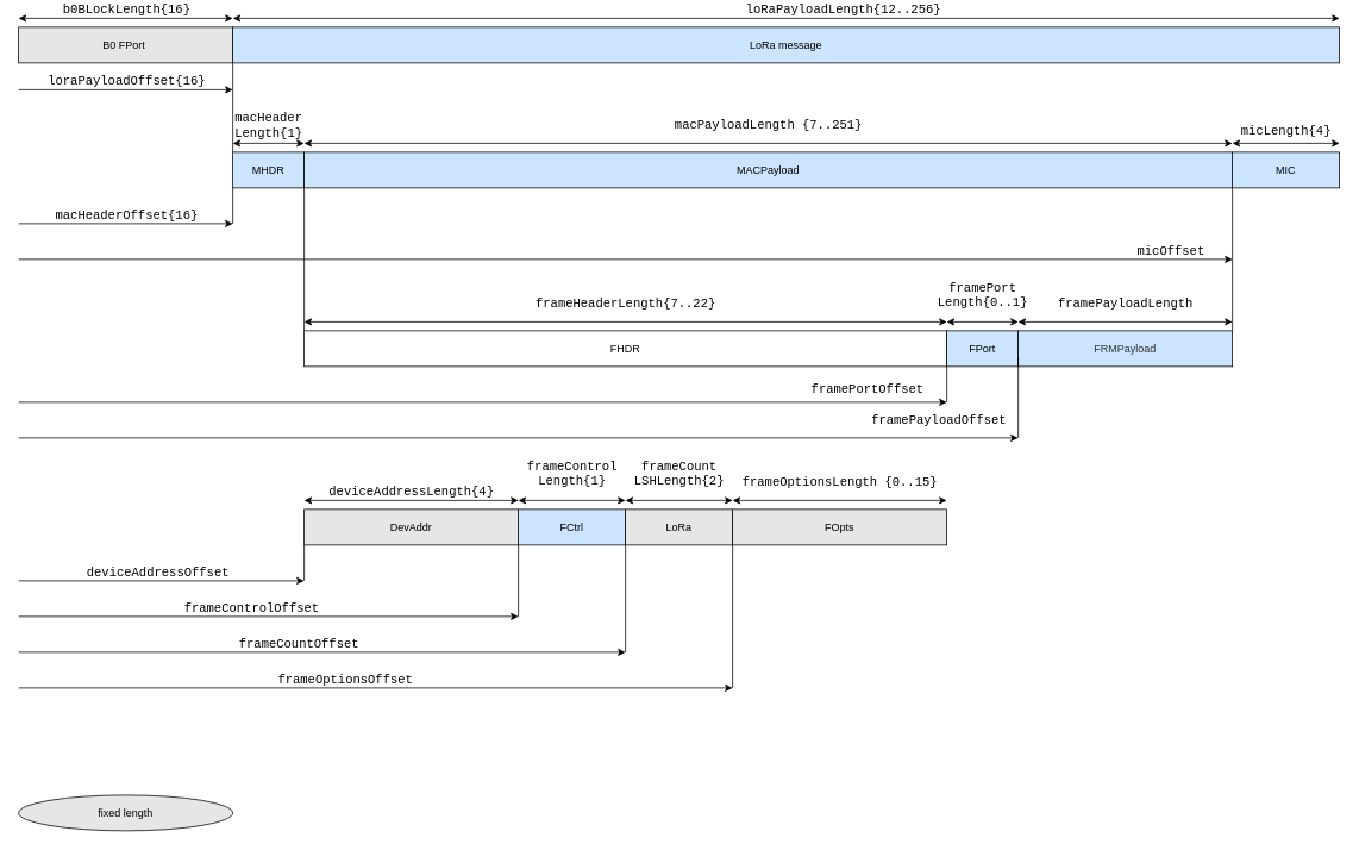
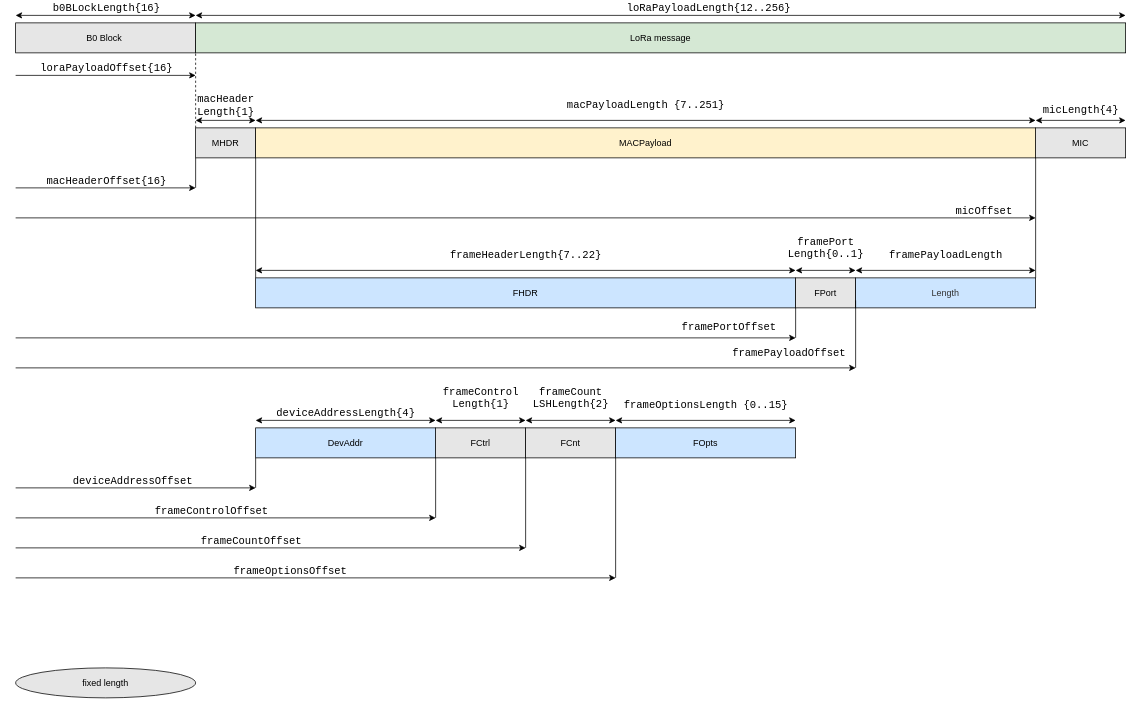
- <mxCell id="2" value="B0 FPort&amp;nbsp;" style="rounded=0;whiteSpace=wrap;html=1;fillColor=#E6E6E6;" parent="1" vertex="1"><mxGeometry x="20" y="30" width="240" height="40" as="geometry" /></mxCell>
+ <mxCell id="2" value="B0 Block&amp;nbsp;" style="rounded=0;whiteSpace=wrap;html=1;fillColor=#E6E6E6;" parent="1" vertex="1"><mxGeometry x="20" y="30" width="240" height="40" as="geometry" /></mxCell>
- <mxCell id="3" value="LoRa message" style="rounded=0;whiteSpace=wrap;html=1;fillColor=#CCE5FF;" parent="1" vertex="1"><mxGeometry x="260" y="30" width="1240" height="40" as="geometry" /></mxCell>
+ <mxCell id="3" value="LoRa message" style="rounded=0;whiteSpace=wrap;html=1;fillColor=#d5e8d4;" parent="1" vertex="1"><mxGeometry x="260" y="30" width="1240" height="40" as="geometry" /></mxCell>
- <mxCell id="44" value="" style="endArrow=none;html=1;rounded=0;labelBackgroundColor=none;fontColor=default;entryX=0;entryY=1;entryDx=0;entryDy=0;exitX=0;exitY=0;exitDx=0;exitDy=0;" edge="1" parent="1" source="5" target="3"><mxGeometry width="50" height="50" relative="1" as="geometry"><mxPoint x="260" y="100" as="sourcePoint" /><mxPoint x="320" y="110" as="targetPoint" /></mxGeometry></mxCell>
+ <mxCell id="44" value="" style="endArrow=none;html=1;rounded=0;labelBackgroundColor=none;fontColor=default;entryX=0;entryY=1;entryDx=0;entryDy=0;exitX=0;exitY=0;exitDx=0;exitDy=0;dashed=1;" edge="1" parent="1" source="5" target="3"><mxGeometry width="50" height="50" relative="1" as="geometry"><mxPoint x="260" y="100" as="sourcePoint" /><mxPoint x="320" y="110" as="targetPoint" /></mxGeometry></mxCell>
- <mxCell id="5" value="MHDR" style="rounded=0;whiteSpace=wrap;html=1;fillColor=#cce5ff;" parent="1" vertex="1"><mxGeometry x="260" y="170" width="80" height="40" as="geometry" /></mxCell>
+ <mxCell id="5" value="MHDR" style="rounded=0;whiteSpace=wrap;html=1;fillColor=#E6E6E6;" parent="1" vertex="1"><mxGeometry x="260" y="170" width="80" height="40" as="geometry" /></mxCell>
- <mxCell id="6" value="MACPayload" style="rounded=0;whiteSpace=wrap;html=1;fillColor=#CCE5FF;" parent="1" vertex="1"><mxGeometry x="340" y="170" width="1040" height="40" as="geometry" /></mxCell>
+ <mxCell id="6" value="MACPayload" style="rounded=0;whiteSpace=wrap;html=1;fillColor=#fff2cc;" parent="1" vertex="1"><mxGeometry x="340" y="170" width="1040" height="40" as="geometry" /></mxCell>
- <mxCell id="4" value="MIC" style="rounded=0;whiteSpace=wrap;html=1;fillColor=#cce5ff;" parent="1" vertex="1"><mxGeometry x="1380" y="170" width="120" height="40" as="geometry" /></mxCell>
+ <mxCell id="4" value="MIC" style="rounded=0;whiteSpace=wrap;html=1;fillColor=#E6E6E6;" parent="1" vertex="1"><mxGeometry x="1380" y="170" width="120" height="40" as="geometry" /></mxCell>
- <mxCell id="7" value="FHDR" style="rounded=0;whiteSpace=wrap;html=1;fillColor=#ffffff;" parent="1" vertex="1"><mxGeometry x="340" y="370" width="720" height="40" as="geometry" /></mxCell>
+ <mxCell id="7" value="FHDR" style="rounded=0;whiteSpace=wrap;html=1;fillColor=#CCE5FF;" parent="1" vertex="1"><mxGeometry x="340" y="370" width="720" height="40" as="geometry" /></mxCell>
- <mxCell id="8" value="FPort" style="rounded=0;whiteSpace=wrap;html=1;fillColor=#CCE5FF;" parent="1" vertex="1"><mxGeometry x="1060" y="370" width="80" height="40" as="geometry" /></mxCell>
+ <mxCell id="8" value="FPort" style="rounded=0;whiteSpace=wrap;html=1;fillColor=#e6e6e6;" parent="1" vertex="1"><mxGeometry x="1060" y="370" width="80" height="40" as="geometry" /></mxCell>
- <mxCell id="9" value="FRMPayload" style="rounded=0;whiteSpace=wrap;html=1;fillColor=#CCE5FF;fontColor=#333333;strokeColor=#000000;" parent="1" vertex="1"><mxGeometry x="1140" y="370" width="240" height="40" as="geometry" /></mxCell>
+ <mxCell id="9" value="Length" style="rounded=0;whiteSpace=wrap;html=1;fillColor=#CCE5FF;fontColor=#333333;strokeColor=#000000;" parent="1" vertex="1"><mxGeometry x="1140" y="370" width="240" height="40" as="geometry" /></mxCell>
- <mxCell id="18" value="DevAddr" style="rounded=0;whiteSpace=wrap;html=1;fillColor=#E6E6E6;" parent="1" vertex="1"><mxGeometry x="340" y="570" width="240" height="40" as="geometry" /></mxCell>
+ <mxCell id="18" value="DevAddr" style="rounded=0;whiteSpace=wrap;html=1;fillColor=#cce5ff;" parent="1" vertex="1"><mxGeometry x="340" y="570" width="240" height="40" as="geometry" /></mxCell>
- <mxCell id="10" value="FCtrl" style="rounded=0;whiteSpace=wrap;html=1;fillColor=#cce5ff;" parent="1" vertex="1"><mxGeometry x="580" y="570" width="120" height="40" as="geometry" /></mxCell>
+ <mxCell id="10" value="FCtrl" style="rounded=0;whiteSpace=wrap;html=1;fillColor=#E6E6E6;" parent="1" vertex="1"><mxGeometry x="580" y="570" width="120" height="40" as="geometry" /></mxCell>
- <mxCell id="11" value="LoRa" style="rounded=0;whiteSpace=wrap;html=1;fillColor=#E6E6E6;" parent="1" vertex="1"><mxGeometry x="700" y="570" width="120" height="40" as="geometry" /></mxCell>
+ <mxCell id="11" value="FCnt" style="rounded=0;whiteSpace=wrap;html=1;fillColor=#E6E6E6;" parent="1" vertex="1"><mxGeometry x="700" y="570" width="120" height="40" as="geometry" /></mxCell>
- <mxCell id="12" value="FOpts" style="rounded=0;whiteSpace=wrap;html=1;fillColor=#e6e6e6;" parent="1" vertex="1"><mxGeometry x="820" y="570" width="240" height="40" as="geometry" /></mxCell>
+ <mxCell id="12" value="FOpts" style="rounded=0;whiteSpace=wrap;html=1;fillColor=#CCE5FF;" parent="1" vertex="1"><mxGeometry x="820" y="570" width="240" height="40" as="geometry" /></mxCell>
